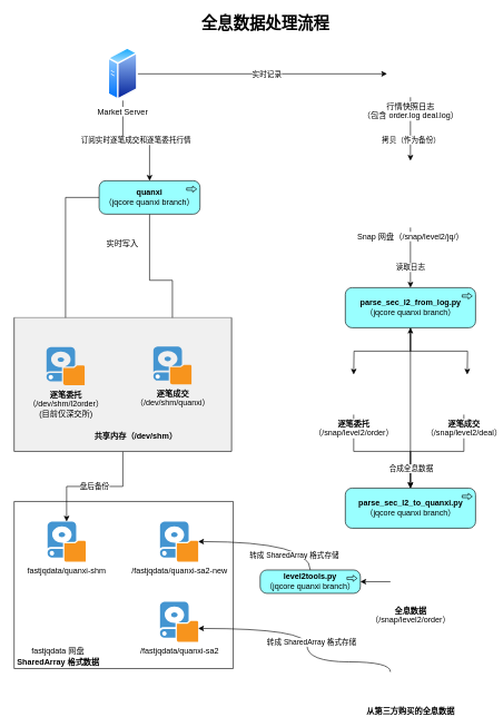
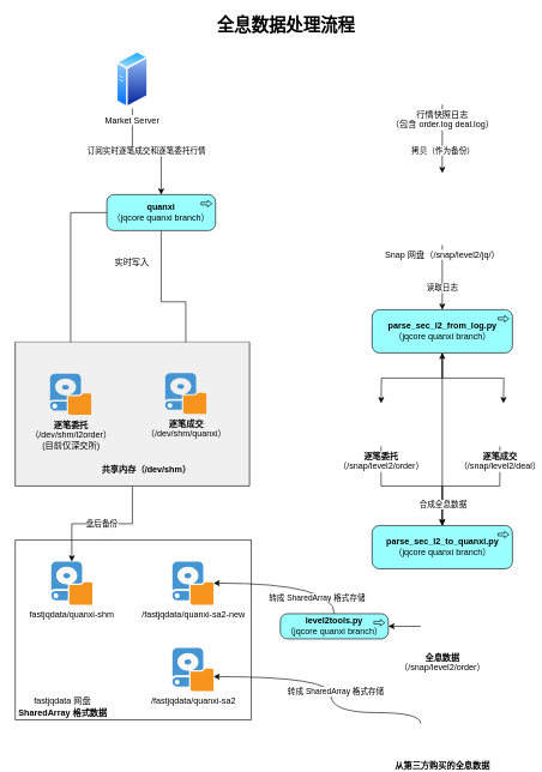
- <mxCell id="2" style="edgeStyle=orthogonalEdgeStyle;rounded=0;orthogonalLoop=1;jettySize=auto;html=1;" parent="1" source="5" target="8" edge="1"><mxGeometry relative="1" as="geometry" /></mxCell>
- <mxCell id="3" value="实时记录" style="edgeLabel;html=1;align=center;verticalAlign=middle;resizable=0;points=[];" parent="2" vertex="1" connectable="0"><mxGeometry x="-0.173" relative="1" as="geometry"><mxPoint x="39" as="offset" /></mxGeometry></mxCell>
